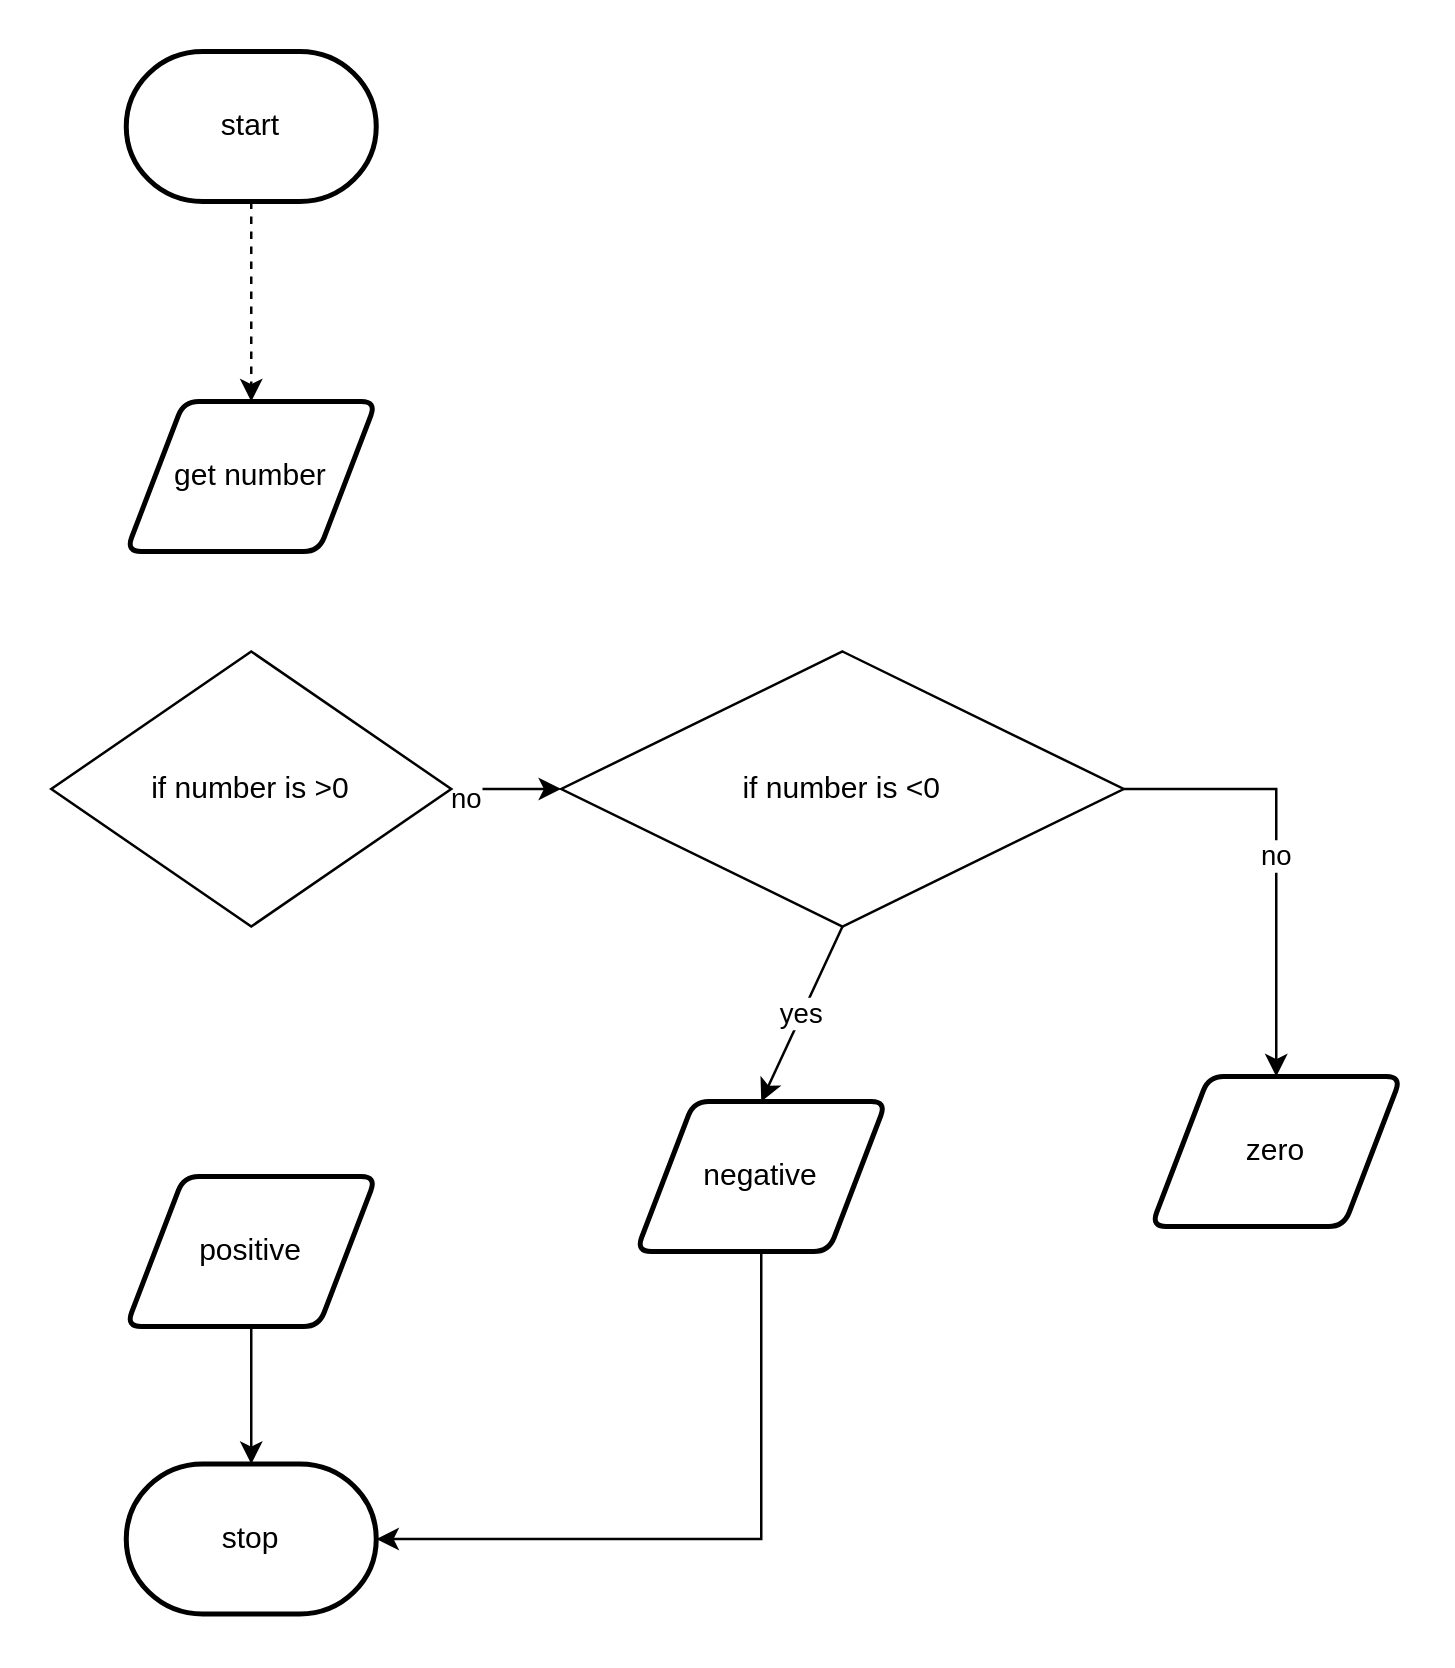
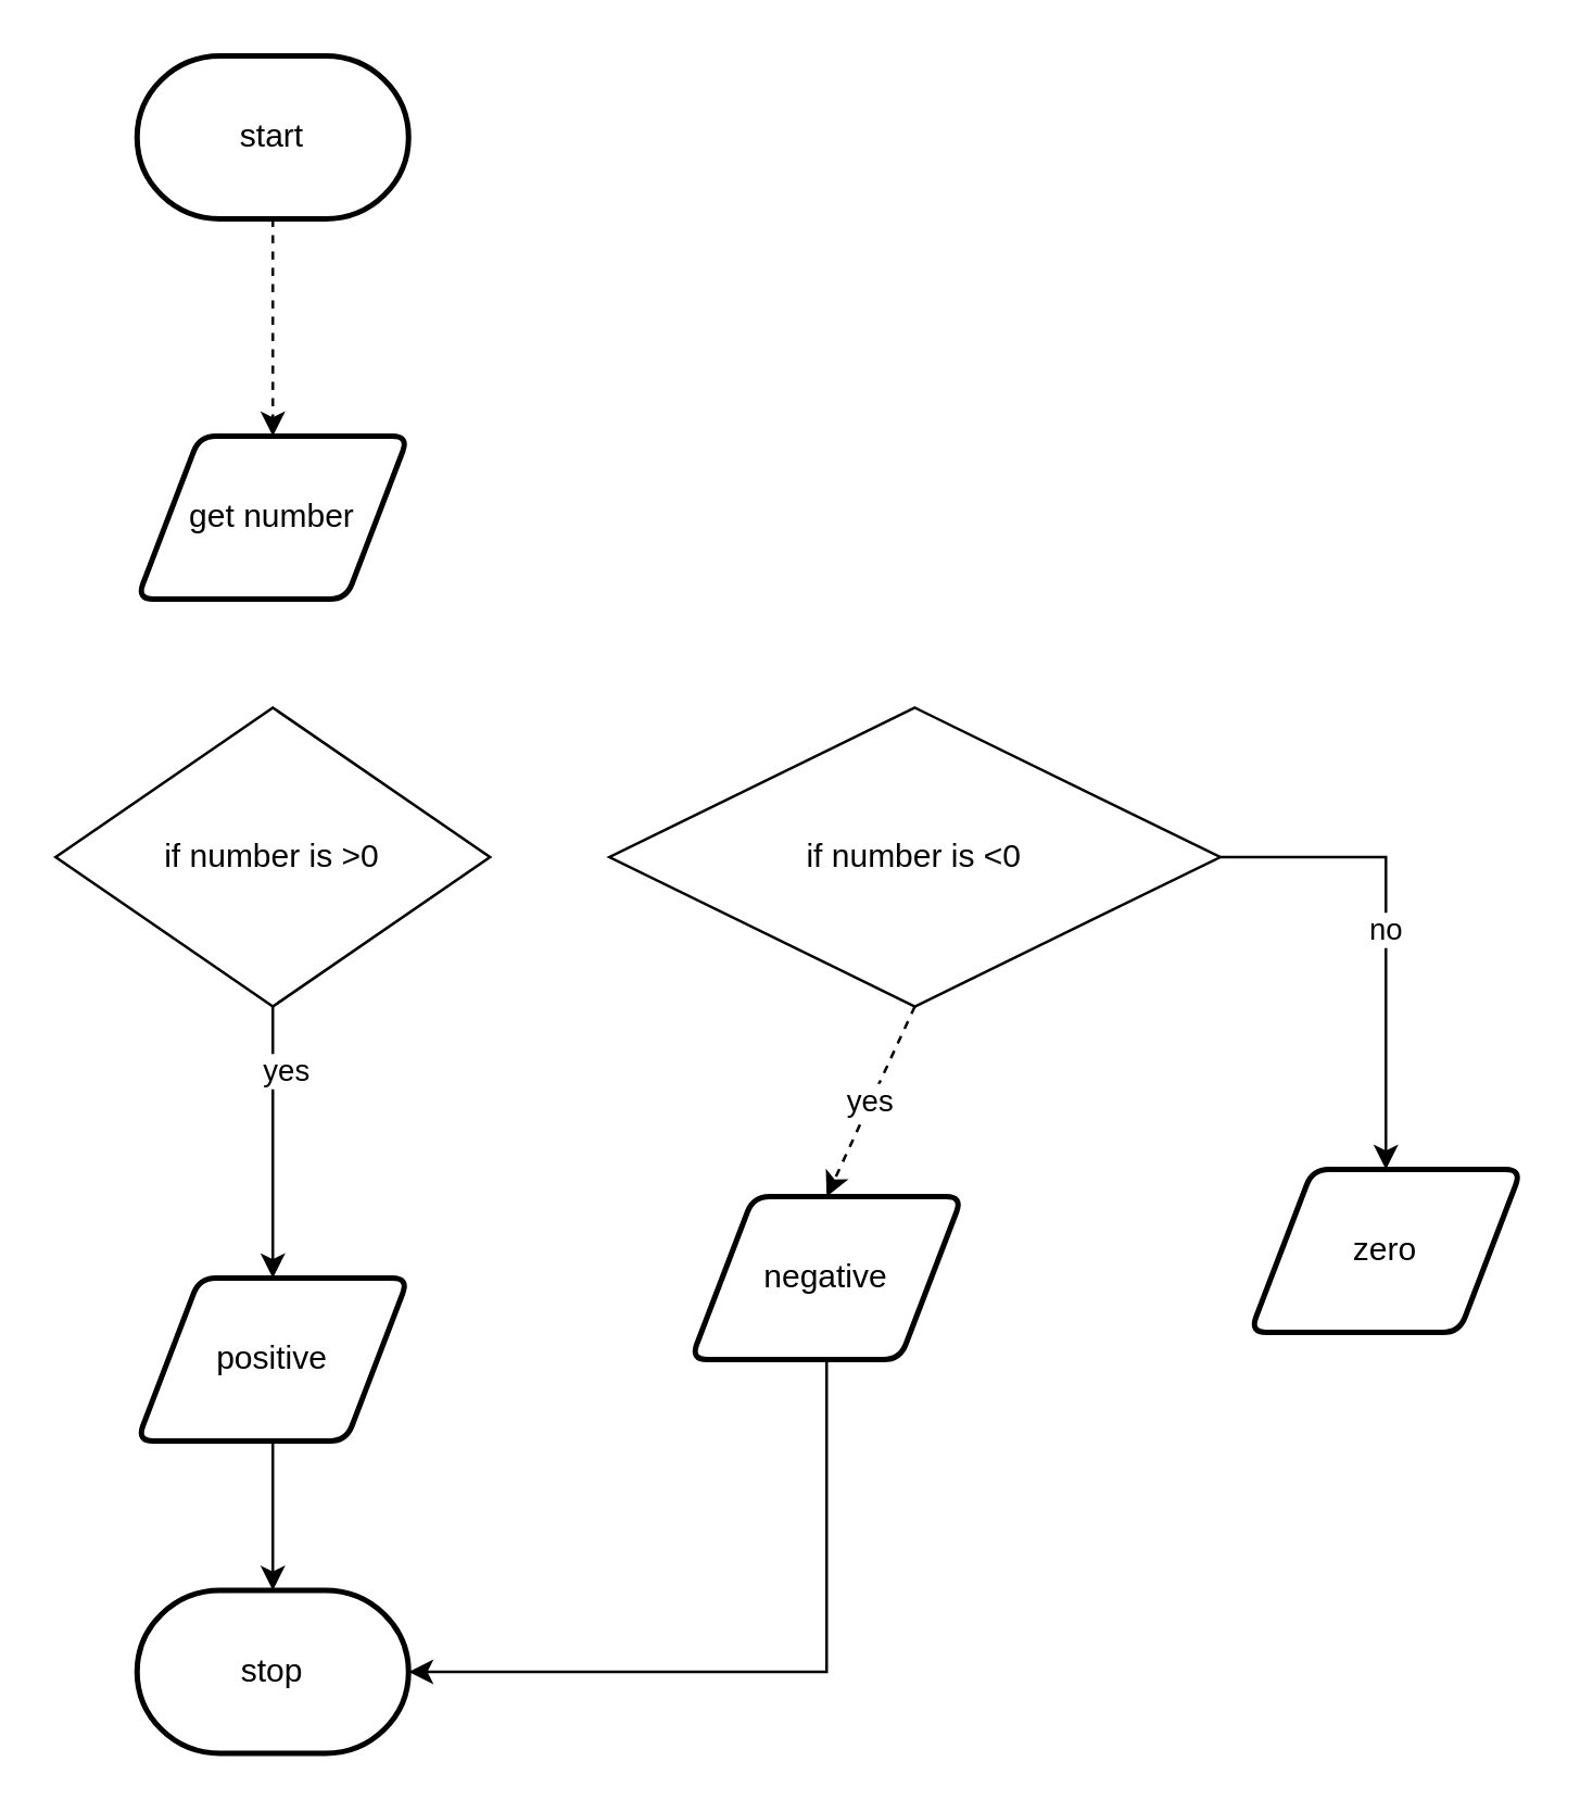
- <mxCell id="6" style="edgeStyle=orthogonalEdgeStyle;html=1;exitX=1;exitY=0.5;exitDx=0;exitDy=0;entryX=0;entryY=0.5;entryDx=0;entryDy=0;rounded=0;" parent="1" source="13" target="16" edge="1"><mxGeometry relative="1" as="geometry"><mxPoint x="379" y="340" as="sourcePoint" /></mxGeometry></mxCell>
- <mxCell id="7" value="no" style="edgeLabel;html=1;align=center;verticalAlign=middle;resizable=0;points=[];fontSize=11;fontFamily=Helvetica;fontColor=default;" parent="6" vertex="1" connectable="0"><mxGeometry x="-0.759" y="-3" relative="1" as="geometry"><mxPoint as="offset" /></mxGeometry></mxCell>
- <mxCell id="14" value="yes" style="edgeStyle=none;html=1;exitX=0.5;exitY=1;exitDx=0;exitDy=0;entryX=0.5;entryY=0;entryDx=0;entryDy=0;" parent="1" source="16" target="12" edge="1"><mxGeometry relative="1" as="geometry" /></mxCell>
+ <mxCell id="14" value="yes" style="edgeStyle=none;html=1;exitX=0.5;exitY=1;exitDx=0;exitDy=0;entryX=0.5;entryY=0;entryDx=0;entryDy=0;dashed=1;" parent="1" source="16" target="12" edge="1"><mxGeometry relative="1" as="geometry" /></mxCell>
+ <mxCell id="4" style="edgeStyle=none;html=1;exitX=0.5;exitY=1;exitDx=0;exitDy=0;entryX=0.5;entryY=0;entryDx=0;entryDy=0;" parent="1" source="13" target="9" edge="1"><mxGeometry relative="1" as="geometry"><mxPoint x="304" y="390" as="sourcePoint" /></mxGeometry></mxCell>
+ <mxCell id="5" value="yes" style="edgeLabel;html=1;align=center;verticalAlign=middle;resizable=0;points=[];" parent="4" vertex="1" connectable="0"><mxGeometry x="-0.543" y="4" relative="1" as="geometry"><mxPoint as="offset" /></mxGeometry></mxCell>
